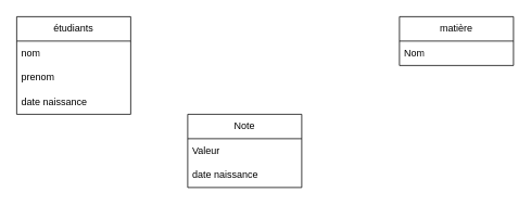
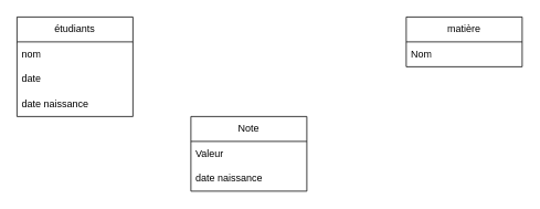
- <mxCell id="4" value="prenom" style="text;strokeColor=none;fillColor=none;align=left;verticalAlign=middle;spacingLeft=4;spacingRight=4;overflow=hidden;points=[[0,0.5],[1,0.5]];portConstraint=eastwest;rotatable=0;whiteSpace=wrap;html=1;" vertex="1" parent="2"><mxGeometry y="60" width="140" height="30" as="geometry" /></mxCell>
+ <mxCell id="4" value="date" style="text;strokeColor=none;fillColor=none;align=left;verticalAlign=middle;spacingLeft=4;spacingRight=4;overflow=hidden;points=[[0,0.5],[1,0.5]];portConstraint=eastwest;rotatable=0;whiteSpace=wrap;html=1;" vertex="1" parent="2"><mxGeometry y="60" width="140" height="30" as="geometry" /></mxCell>
